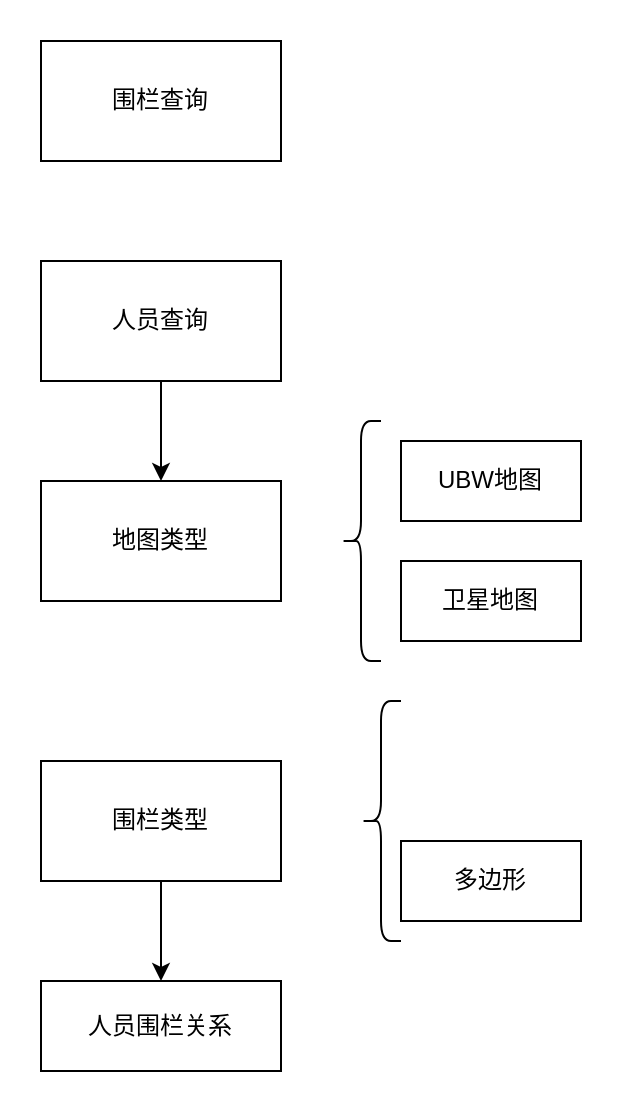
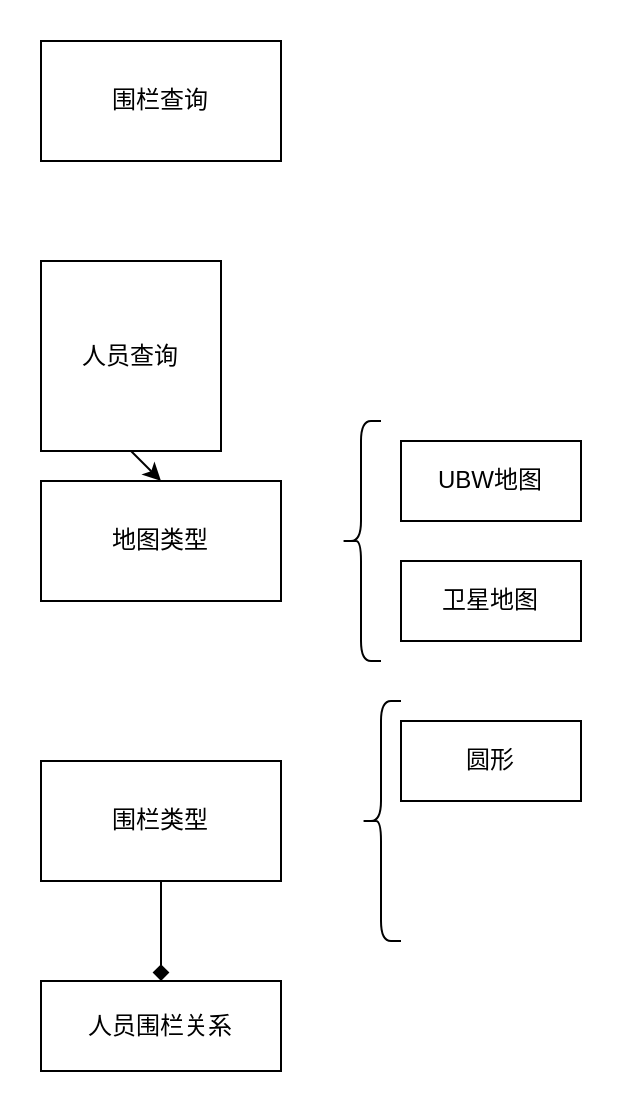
- <mxCell id="3" value="人员查询" style="rounded=0;whiteSpace=wrap;html=1;" vertex="1" parent="1"><mxGeometry x="20" y="130" width="120" height="60" as="geometry" /></mxCell>
+ <mxCell id="3" value="人员查询" style="rounded=0;whiteSpace=wrap;html=1;" vertex="1" parent="1"><mxGeometry x="20" y="130" width="90" height="95" as="geometry" /></mxCell>
+ <mxCell id="10" value="圆形" style="rounded=0;whiteSpace=wrap;html=1;" vertex="1" parent="1"><mxGeometry x="200" y="360" width="90" height="40" as="geometry" /></mxCell>
- <mxCell id="11" value="多边形" style="rounded=0;whiteSpace=wrap;html=1;" vertex="1" parent="1"><mxGeometry x="200" y="420" width="90" height="40" as="geometry" /></mxCell>
- <mxCell id="14" value="" style="endArrow=classic;html=1;rounded=0;exitX=0.5;exitY=1;exitDx=0;exitDy=0;entryX=0.5;entryY=0;entryDx=0;entryDy=0;" edge="1" parent="1" source="8" target="12"><mxGeometry width="50" height="50" relative="1" as="geometry"><mxPoint x="-80" y="470" as="sourcePoint" /><mxPoint x="-30" y="420" as="targetPoint" /></mxGeometry></mxCell>
+ <mxCell id="14" value="" style="endArrow=diamond;html=1;rounded=0;exitX=0.5;exitY=1;exitDx=0;exitDy=0;entryX=0.5;entryY=0;entryDx=0;entryDy=0;" edge="1" parent="1" source="8" target="12"><mxGeometry width="50" height="50" relative="1" as="geometry"><mxPoint x="-80" y="470" as="sourcePoint" /><mxPoint x="-30" y="420" as="targetPoint" /></mxGeometry></mxCell>
